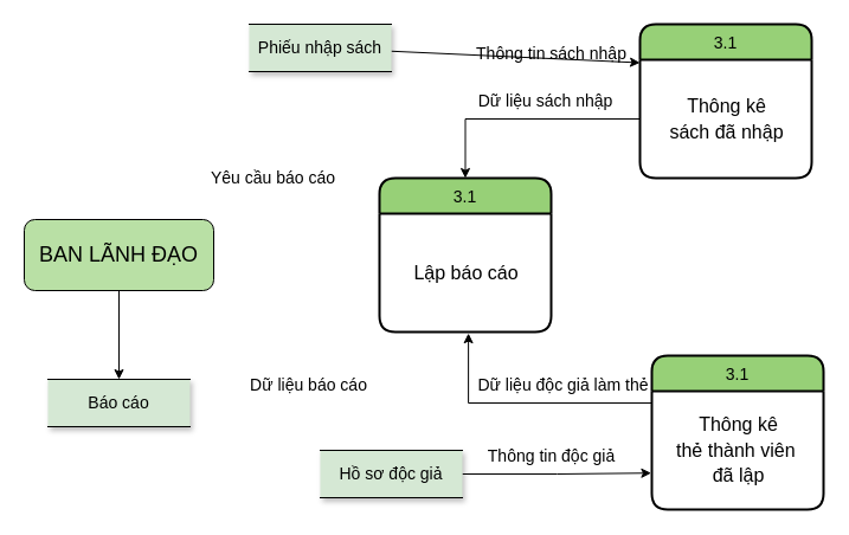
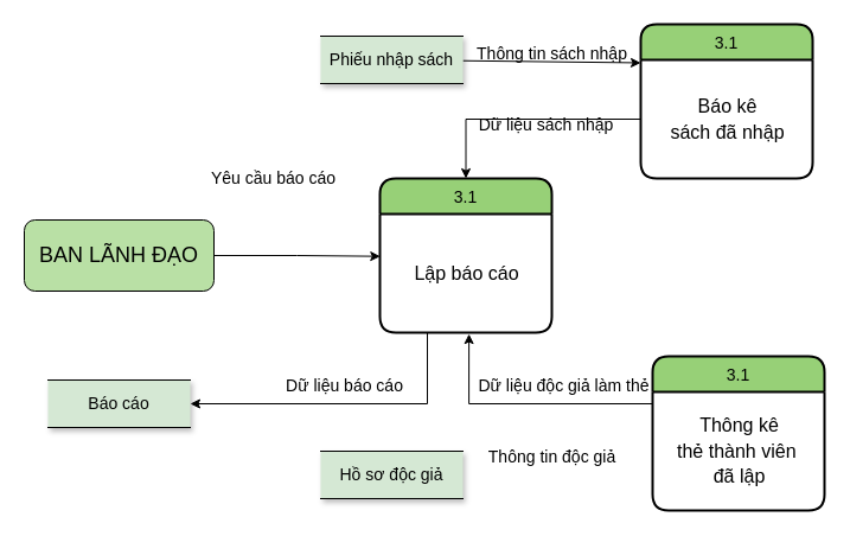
- <mxCell id="7" value="Phiếu nhập sách" style="shape=partialRectangle;whiteSpace=wrap;html=1;left=0;right=0;fillColor=#D5E8D4;shadow=1;strokeColor=#000000;fontSize=14;" vertex="1" parent="1"><mxGeometry x="210" y="20" width="120" height="40" as="geometry" /></mxCell>
+ <mxCell id="7" value="Phiếu nhập sách" style="shape=partialRectangle;whiteSpace=wrap;html=1;left=0;right=0;fillColor=#D5E8D4;shadow=1;strokeColor=#000000;fontSize=14;" vertex="1" parent="1"><mxGeometry x="270" y="30" width="120" height="40" as="geometry" /></mxCell>
- <mxCell id="18" value="Dữ liệu sách nhập" style="text;html=1;align=center;verticalAlign=middle;resizable=0;points=[];autosize=1;strokeColor=none;fillColor=none;fontSize=14;" vertex="1" parent="1"><mxGeometry x="390" y="70" width="140" height="30" as="geometry" /></mxCell>
+ <mxCell id="18" value="Dữ liệu sách nhập" style="text;html=1;align=center;verticalAlign=middle;resizable=0;points=[];autosize=1;strokeColor=none;fillColor=none;fontSize=14;" vertex="1" parent="1"><mxGeometry x="390" y="90" width="140" height="30" as="geometry" /></mxCell>
- <mxCell id="5" value="&lt;span style=&quot;font-size: 16px;&quot;&gt;Thông kê &lt;br&gt;sách&amp;nbsp;đã nhập&lt;/span&gt;" style="text;html=1;align=center;verticalAlign=middle;resizable=0;points=[];autosize=1;strokeColor=none;fillColor=none;fontSize=18;" vertex="1" parent="4"><mxGeometry y="30" width="145" height="100" as="geometry" /></mxCell>
+ <mxCell id="5" value="&lt;span style=&quot;font-size: 16px;&quot;&gt;Báo kê &lt;br&gt;sách&amp;nbsp;đã nhập&lt;/span&gt;" style="text;html=1;align=center;verticalAlign=middle;resizable=0;points=[];autosize=1;strokeColor=none;fillColor=none;fontSize=18;" vertex="1" parent="4"><mxGeometry y="30" width="145" height="100" as="geometry" /></mxCell>
- <mxCell id="2" style="edgeStyle=orthogonalEdgeStyle;rounded=0;orthogonalLoop=1;jettySize=auto;html=1;fontSize=14;" edge="1" parent="1" source="3" target="14"><mxGeometry relative="1" as="geometry" /></mxCell>
+ <mxCell id="2" style="edgeStyle=orthogonalEdgeStyle;rounded=0;orthogonalLoop=1;jettySize=auto;html=1;entryX=0.002;entryY=0.357;entryDx=0;entryDy=0;entryPerimeter=0;fontSize=14;" edge="1" parent="1" source="3" target="12"><mxGeometry relative="1" as="geometry" /></mxCell>
- <mxCell id="16" value="Dữ liệu báo cáo" style="text;html=1;align=center;verticalAlign=middle;resizable=0;points=[];autosize=1;strokeColor=none;fillColor=none;fontSize=14;" vertex="1" parent="1"><mxGeometry x="200" y="310" width="120" height="30" as="geometry" /></mxCell>
+ <mxCell id="16" value="Dữ liệu báo cáo" style="text;html=1;align=center;verticalAlign=middle;resizable=0;points=[];autosize=1;strokeColor=none;fillColor=none;fontSize=14;" vertex="1" parent="1"><mxGeometry x="230" y="310" width="120" height="30" as="geometry" /></mxCell>
+ <mxCell id="15" style="edgeStyle=orthogonalEdgeStyle;rounded=0;orthogonalLoop=1;jettySize=auto;html=1;entryX=1;entryY=0.5;entryDx=0;entryDy=0;fontSize=14;" edge="1" parent="1" source="12" target="14"><mxGeometry relative="1" as="geometry"><Array as="points"><mxPoint x="360" y="340" /></Array></mxGeometry></mxCell>
- <mxCell id="20" style="edgeStyle=orthogonalEdgeStyle;rounded=0;orthogonalLoop=1;jettySize=auto;html=1;entryX=-0.004;entryY=0.692;entryDx=0;entryDy=0;entryPerimeter=0;fontSize=14;" edge="1" parent="1" source="21" target="10"><mxGeometry relative="1" as="geometry" /></mxCell>
